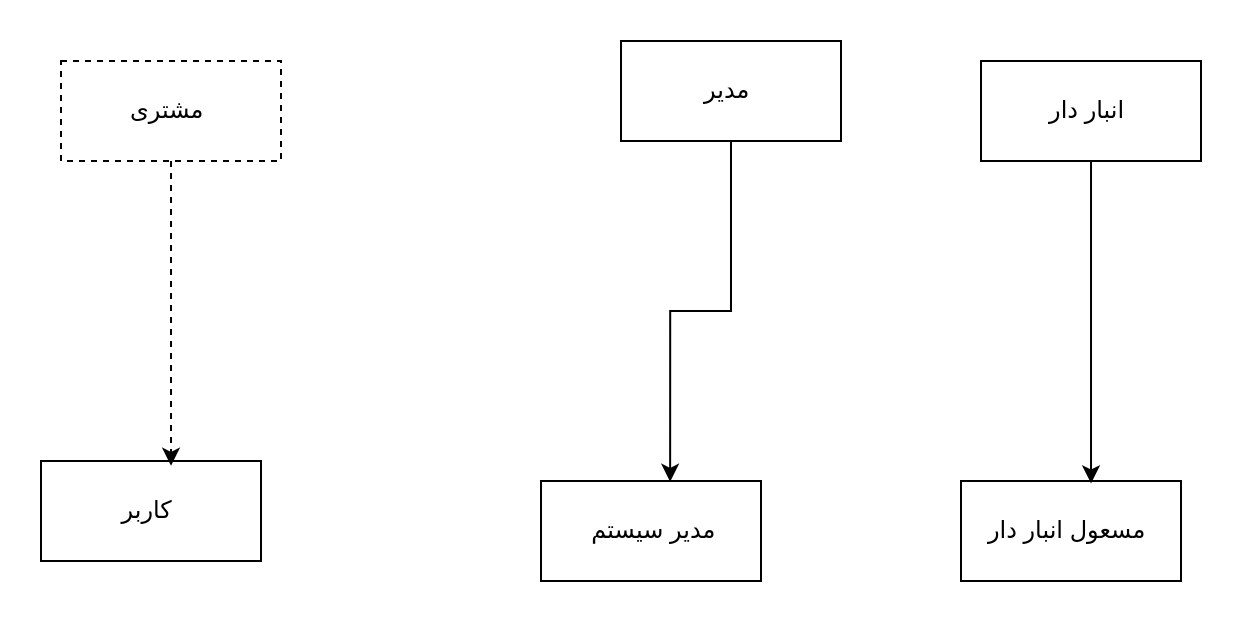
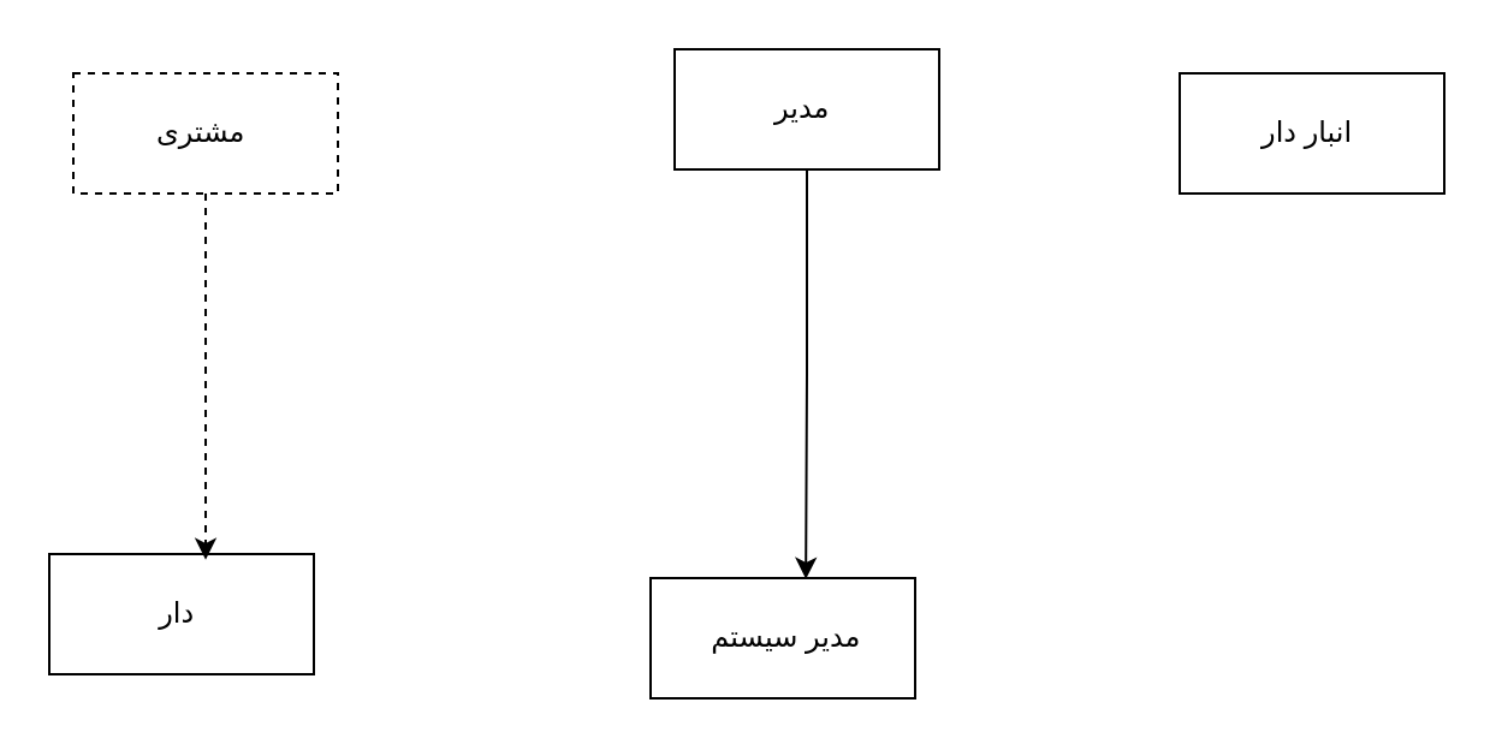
- <mxCell id="3" value="مدیر&amp;nbsp;" style="html=1;whiteSpace=wrap;" vertex="1" parent="1"><mxGeometry x="310" y="20" width="110" height="50" as="geometry" /></mxCell>
+ <mxCell id="3" value="مدیر&amp;nbsp;" style="html=1;whiteSpace=wrap;" vertex="1" parent="1"><mxGeometry x="280" y="20" width="110" height="50" as="geometry" /></mxCell>
- <mxCell id="10" style="edgeStyle=orthogonalEdgeStyle;rounded=0;orthogonalLoop=1;jettySize=auto;html=1;entryX=0.591;entryY=0.024;entryDx=0;entryDy=0;entryPerimeter=0;" edge="1" parent="1" source="4" target="7"><mxGeometry relative="1" as="geometry" /></mxCell>
- <mxCell id="5" value="کاربر&amp;nbsp;" style="html=1;whiteSpace=wrap;" vertex="1" parent="1"><mxGeometry x="20" y="230" width="110" height="50" as="geometry" /></mxCell>
+ <mxCell id="5" value="دار&amp;nbsp;" style="html=1;whiteSpace=wrap;" vertex="1" parent="1"><mxGeometry x="20" y="230" width="110" height="50" as="geometry" /></mxCell>
- <mxCell id="7" value="مسعول انبار دار&amp;nbsp;" style="html=1;whiteSpace=wrap;" vertex="1" parent="1"><mxGeometry x="480" y="240" width="110" height="50" as="geometry" /></mxCell>
